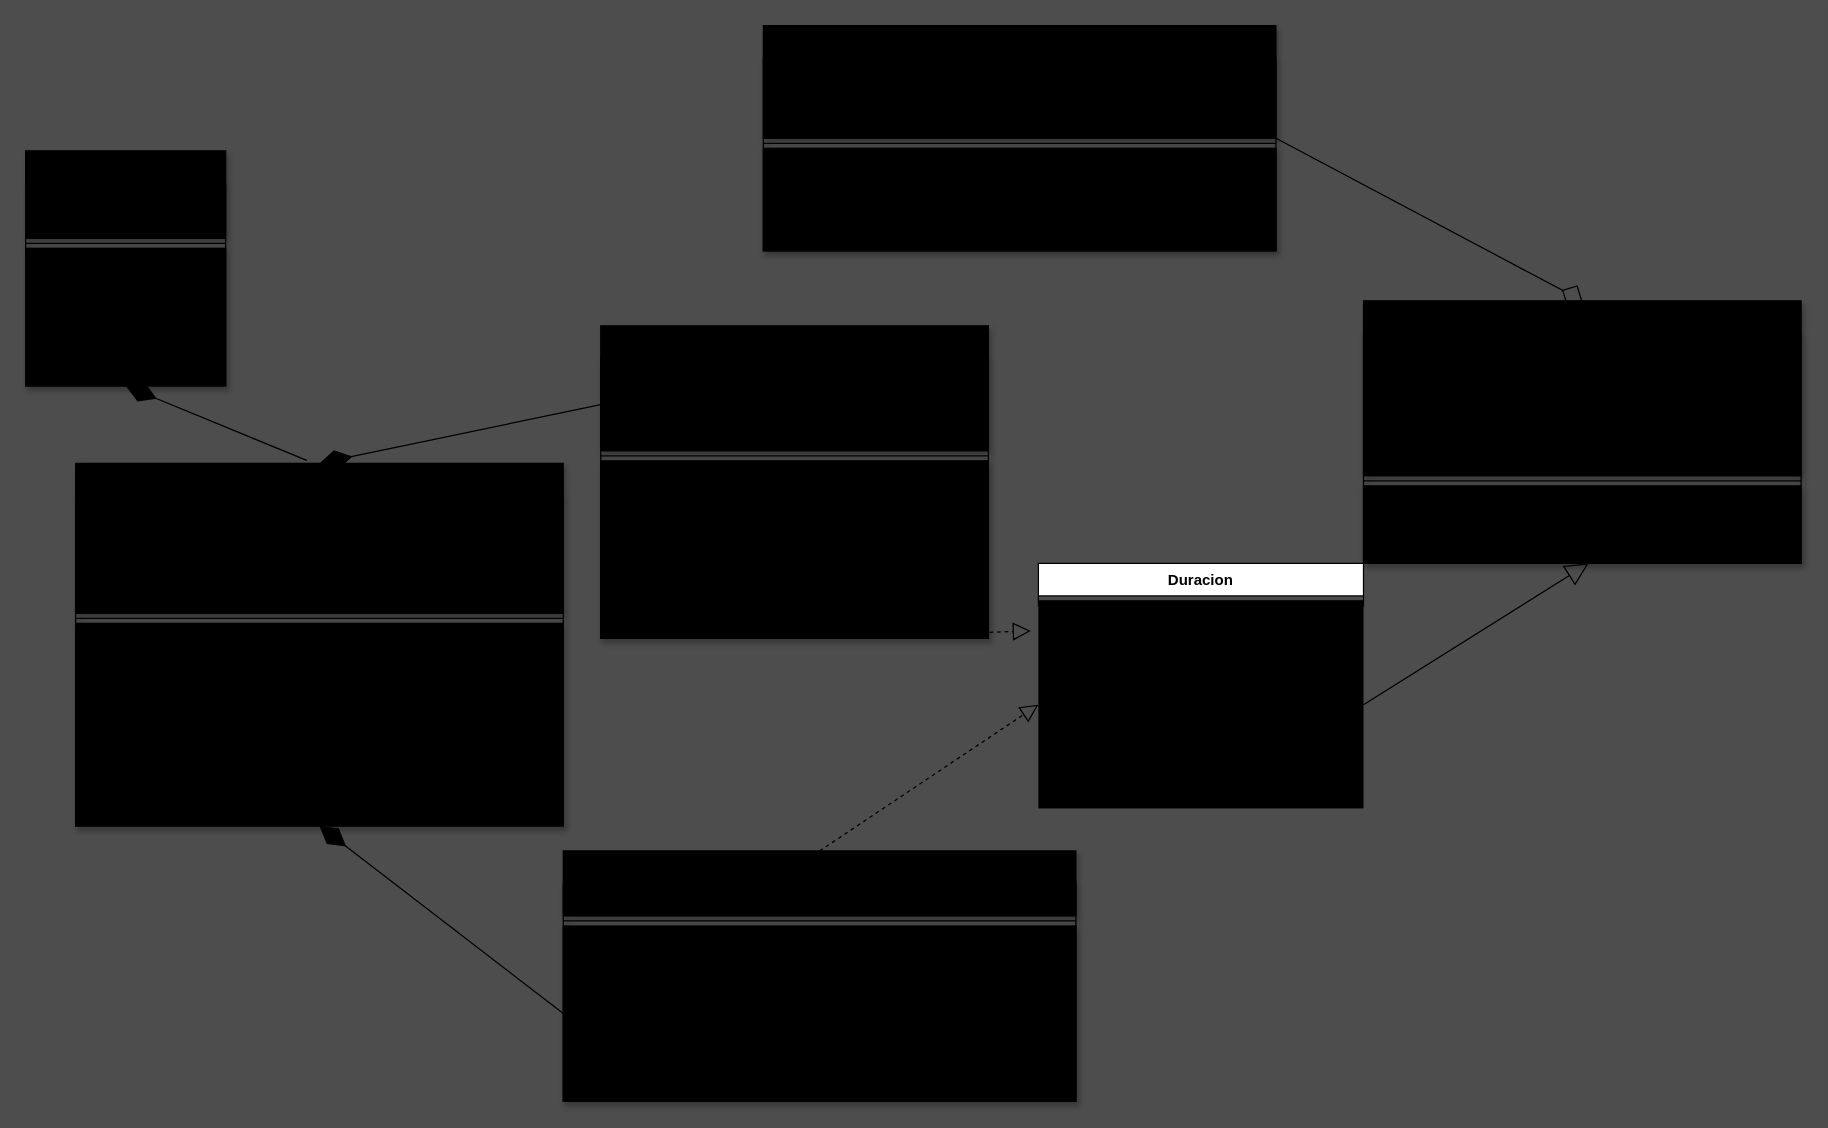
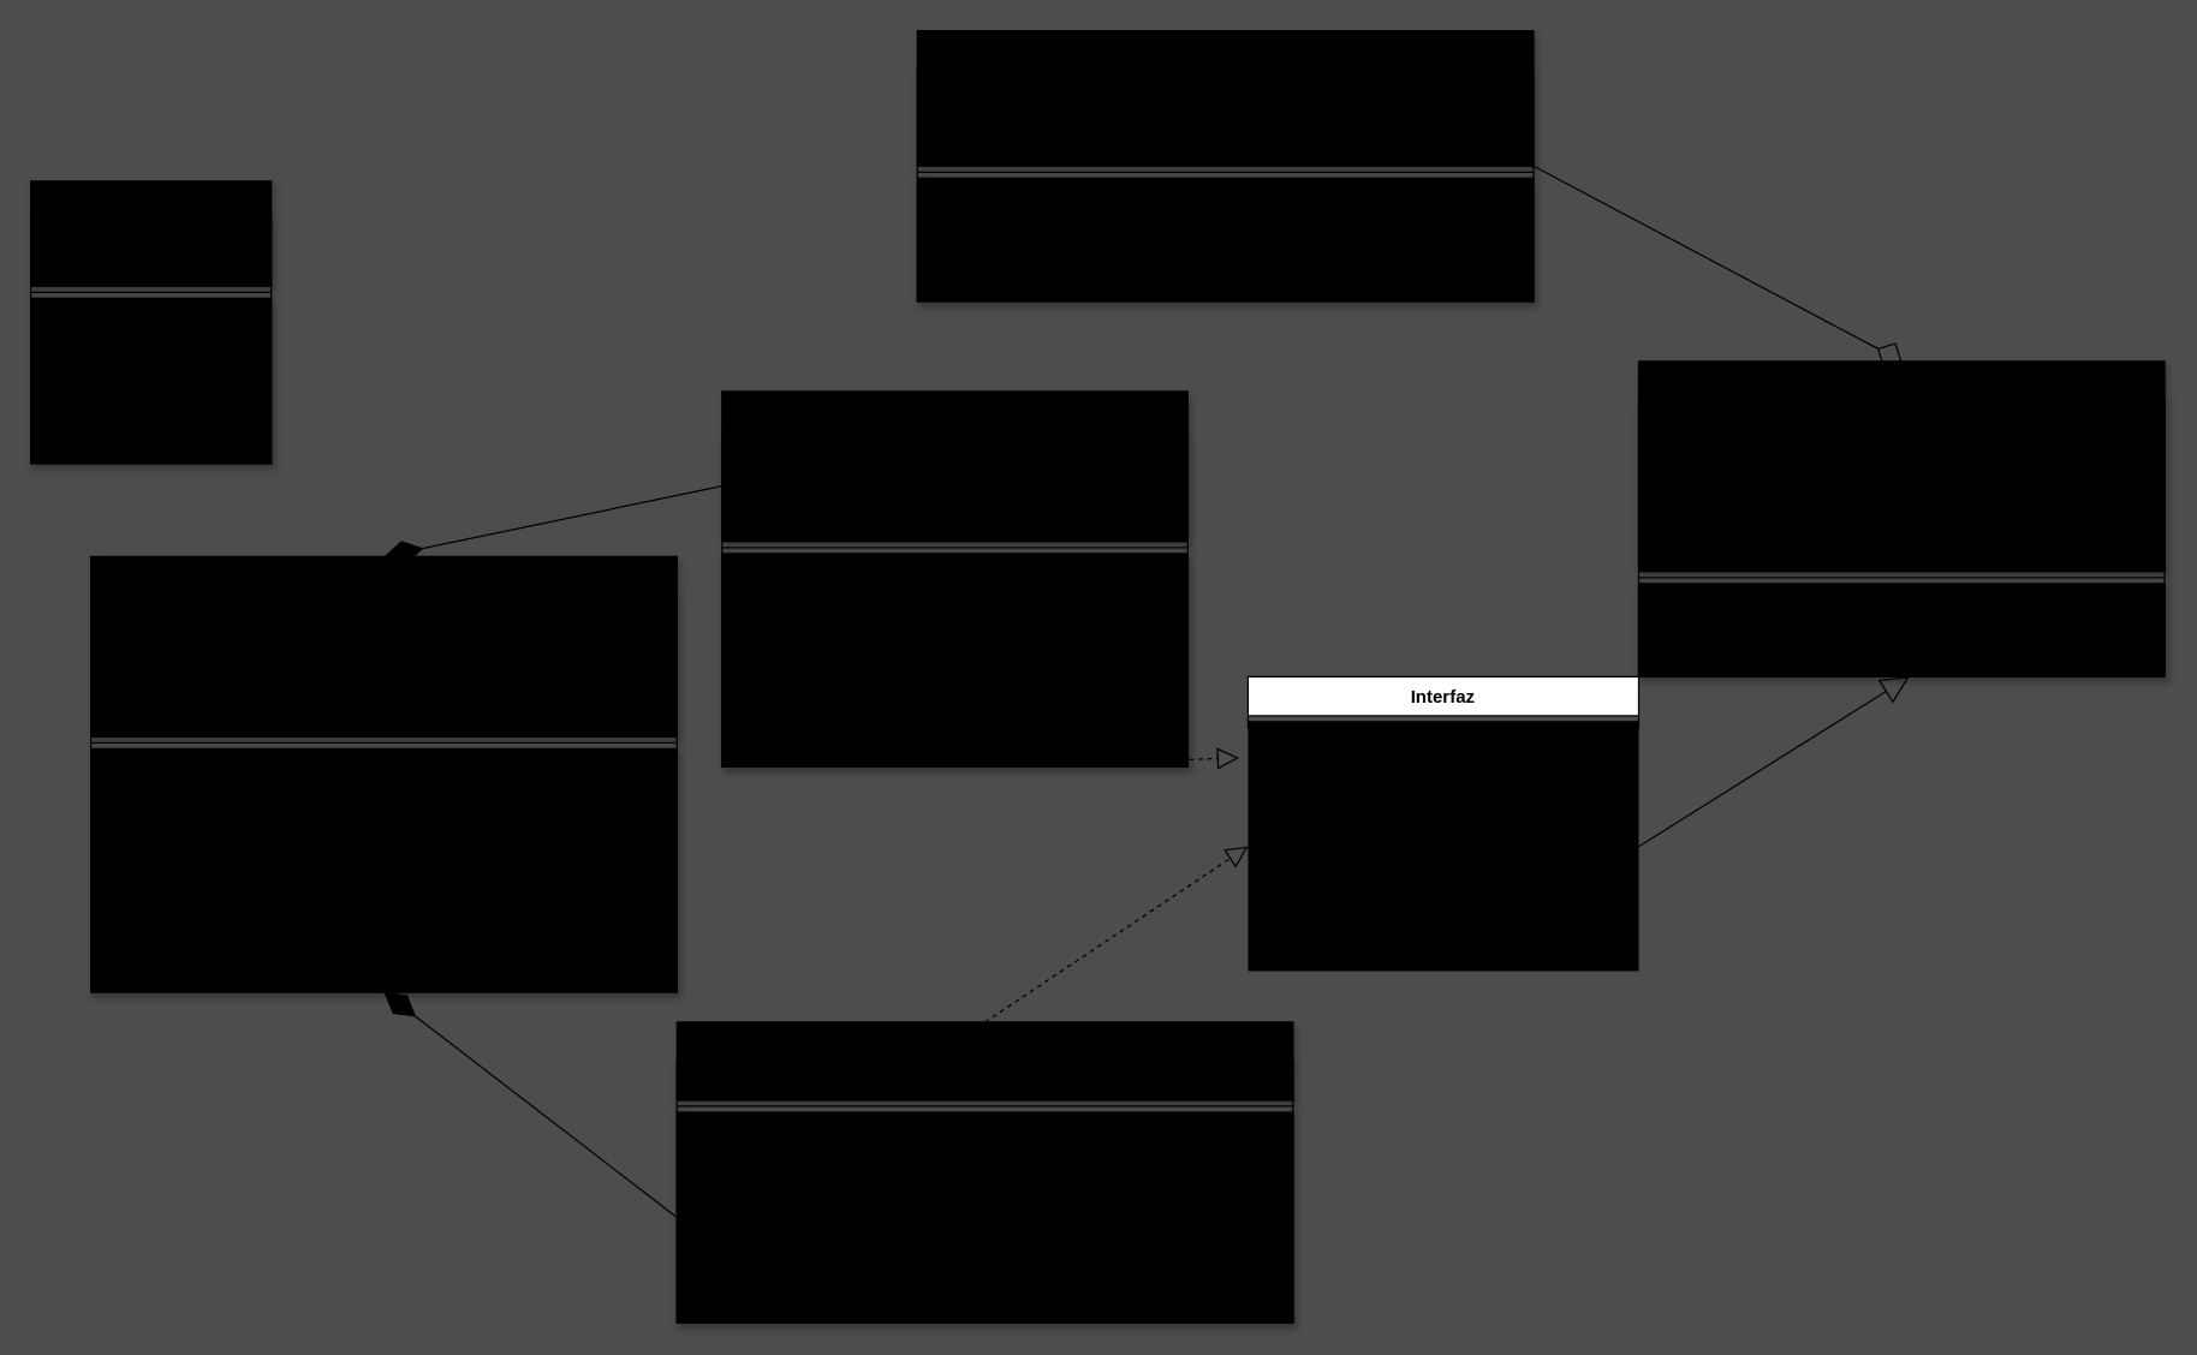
- <mxCell id="35" value="" style="endArrow=diamondThin;endFill=1;endSize=24;html=1;fillColor=#000000;entryX=0.5;entryY=1;entryDx=0;entryDy=0;exitX=0.474;exitY=-0.008;exitDx=0;exitDy=0;exitPerimeter=0;" parent="1" source="6" target="2" edge="1"><mxGeometry width="160" relative="1" as="geometry"><mxPoint x="460" y="790" as="sourcePoint" /><mxPoint x="265" y="670" as="targetPoint" /></mxGeometry></mxCell>
- <mxCell id="26" value="Duracion" style="swimlane;fontStyle=1;align=center;verticalAlign=top;childLayout=stackLayout;horizontal=1;startSize=26;horizontalStack=0;resizeParent=1;resizeParentMax=0;resizeLast=0;collapsible=1;marginBottom=0;" parent="1" vertex="1"><mxGeometry x="830" y="450" width="260" height="34" as="geometry" /></mxCell>
+ <mxCell id="26" value="Interfaz" style="swimlane;fontStyle=1;align=center;verticalAlign=top;childLayout=stackLayout;horizontal=1;startSize=26;horizontalStack=0;resizeParent=1;resizeParentMax=0;resizeLast=0;collapsible=1;marginBottom=0;" parent="1" vertex="1"><mxGeometry x="830" y="450" width="260" height="34" as="geometry" /></mxCell>
